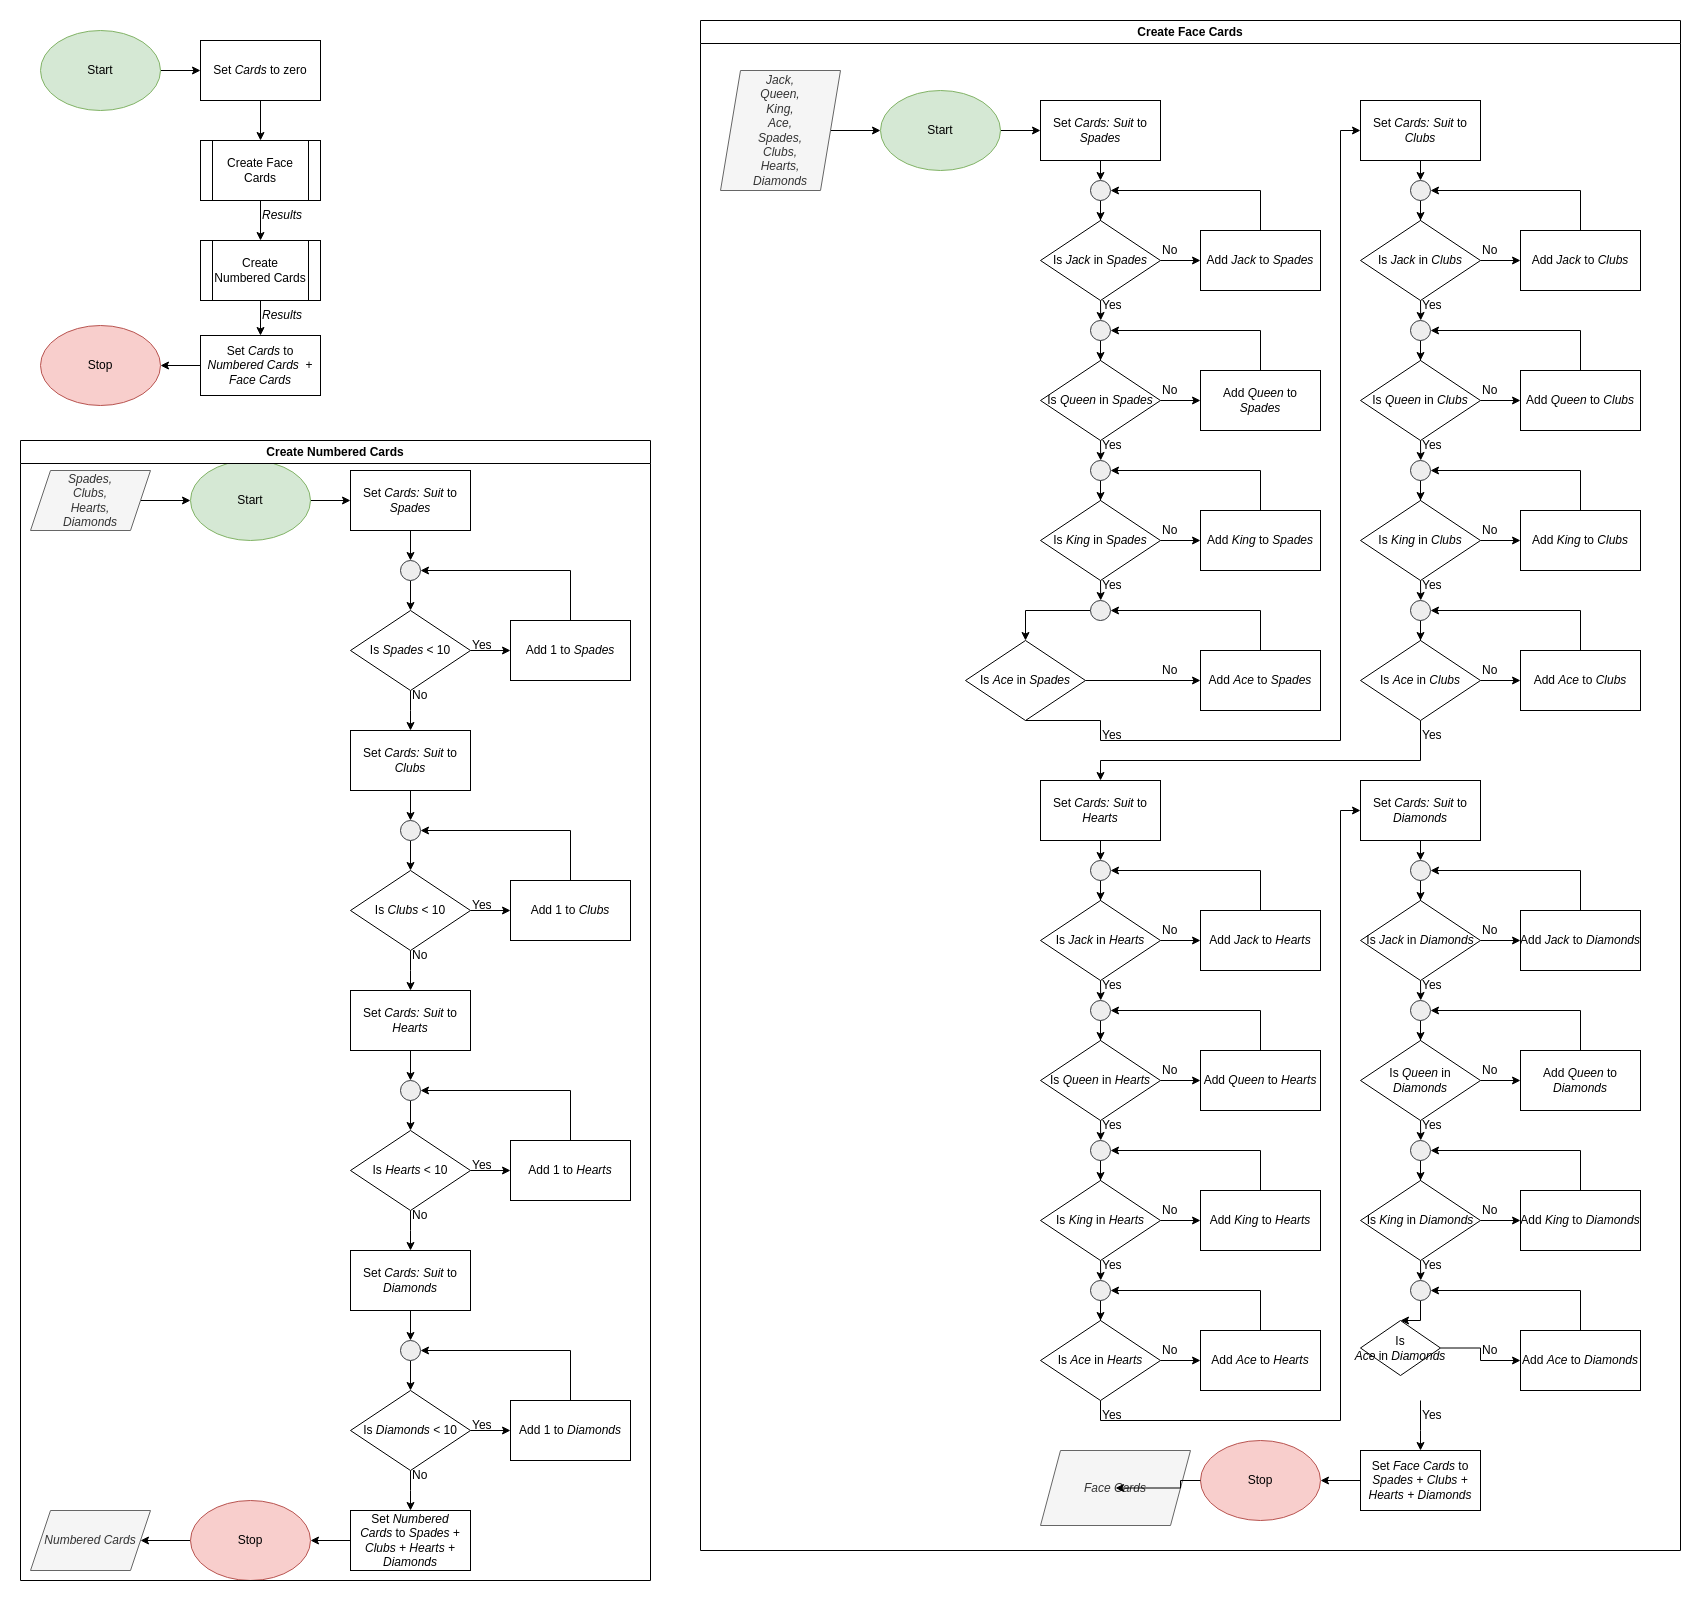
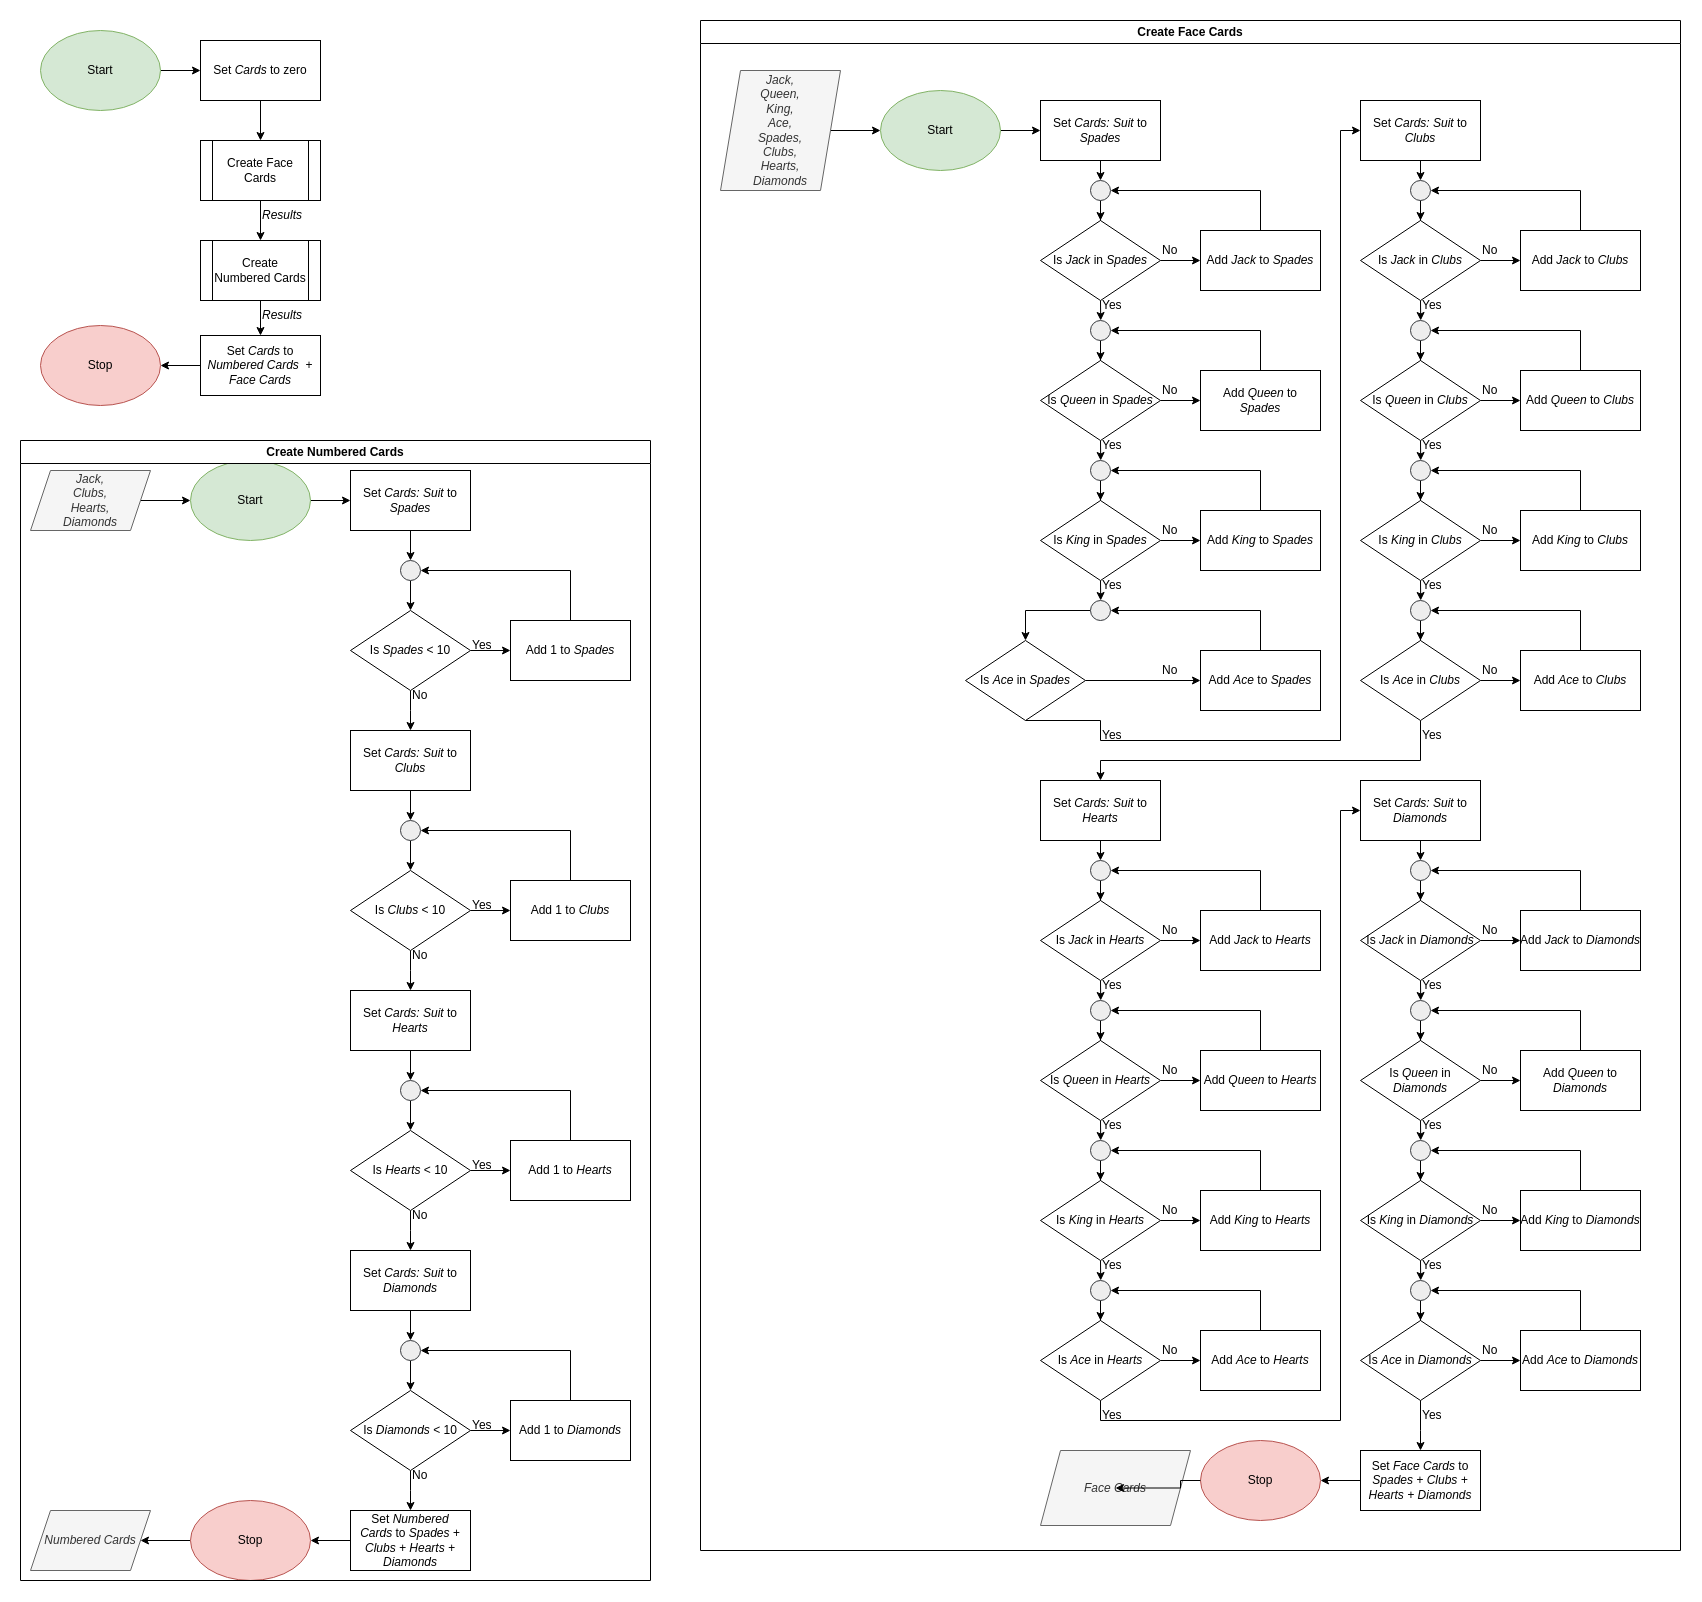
- <mxCell id="175" value="&lt;i&gt;Spades,&lt;br&gt;Clubs,&lt;br&gt;Hearts,&lt;br&gt;Diamonds&lt;br&gt;&lt;/i&gt;" style="shape=parallelogram;perimeter=parallelogramPerimeter;whiteSpace=wrap;html=1;fixedSize=1;fillColor=#f5f5f5;fontColor=#333333;strokeColor=#666666;" vertex="1" parent="1"><mxGeometry x="30" y="470" width="120" height="60" as="geometry" /></mxCell>
+ <mxCell id="175" value="&lt;i&gt;Jack,&lt;br&gt;Clubs,&lt;br&gt;Hearts,&lt;br&gt;Diamonds&lt;br&gt;&lt;/i&gt;" style="shape=parallelogram;perimeter=parallelogramPerimeter;whiteSpace=wrap;html=1;fixedSize=1;fillColor=#f5f5f5;fontColor=#333333;strokeColor=#666666;" vertex="1" parent="1"><mxGeometry x="30" y="470" width="120" height="60" as="geometry" /></mxCell>
- <mxCell id="164" value="Is &lt;i&gt;Ace&amp;nbsp;&lt;/i&gt;in&amp;nbsp;&lt;i style=&quot;border-color: var(--border-color);&quot;&gt;Diamonds&lt;/i&gt;" style="rhombus;whiteSpace=wrap;html=1;" vertex="1" parent="1"><mxGeometry x="1360" y="1320" width="80" height="55" as="geometry" /></mxCell>
+ <mxCell id="164" value="Is &lt;i&gt;Ace&amp;nbsp;&lt;/i&gt;in&amp;nbsp;&lt;i style=&quot;border-color: var(--border-color);&quot;&gt;Diamonds&lt;/i&gt;" style="rhombus;whiteSpace=wrap;html=1;" vertex="1" parent="1"><mxGeometry x="1360" y="1320" width="120" height="80" as="geometry" /></mxCell>
